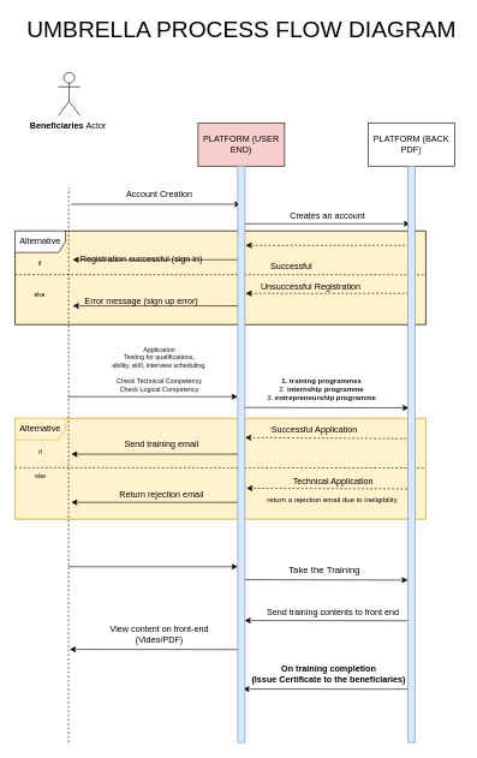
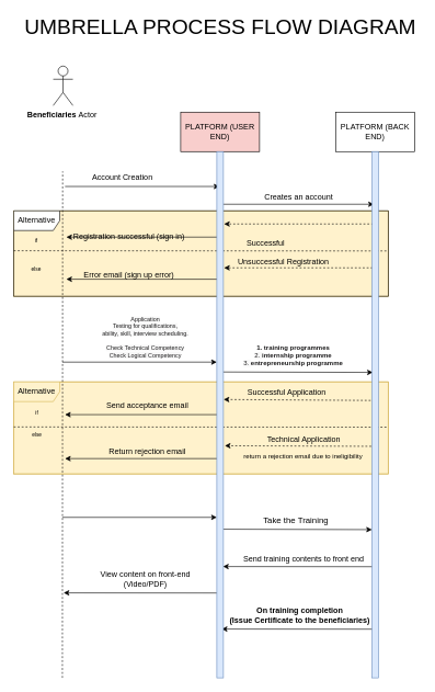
- <mxCell id="26" value="PLATFORM (BACK PDF)" style="rounded=0;whiteSpace=wrap;html=1;" vertex="1" parent="1"><mxGeometry x="510" y="170" width="120" height="60" as="geometry" /></mxCell>
+ <mxCell id="26" value="PLATFORM (BACK END)" style="rounded=0;whiteSpace=wrap;html=1;" vertex="1" parent="1"><mxGeometry x="510" y="170" width="120" height="60" as="geometry" /></mxCell>
- <mxCell id="32" value="Account Creation" style="text;html=1;align=center;verticalAlign=middle;resizable=0;points=[];autosize=1;" vertex="1" parent="1"><mxGeometry x="165" y="260" width="110" height="20" as="geometry" /></mxCell>
+ <mxCell id="32" value="Account Creation" style="text;html=1;align=center;verticalAlign=middle;resizable=0;points=[];autosize=1;" vertex="1" parent="1"><mxGeometry x="130" y="260" width="110" height="20" as="geometry" /></mxCell>
- <mxCell id="21" value="Error message (sign up error)" style="text;html=1;align=center;verticalAlign=middle;resizable=0;points=[];autosize=1;" vertex="1" parent="16"><mxGeometry x="90.164" y="86.667" width="170" height="20" as="geometry" /></mxCell>
+ <mxCell id="21" value="Error email (sign up error)" style="text;html=1;align=center;verticalAlign=middle;resizable=0;points=[];autosize=1;" vertex="1" parent="16"><mxGeometry x="90.164" y="86.667" width="170" height="20" as="geometry" /></mxCell>
- <mxCell id="14" value="Send training email" style="text;html=1;align=center;verticalAlign=middle;resizable=0;points=[];autosize=1;" vertex="1" parent="2"><mxGeometry x="133" y="25.83" width="140" height="20" as="geometry" /></mxCell>
+ <mxCell id="14" value="Send acceptance email" style="text;html=1;align=center;verticalAlign=middle;resizable=0;points=[];autosize=1;" vertex="1" parent="2"><mxGeometry x="133" y="25.83" width="140" height="20" as="geometry" /></mxCell>
